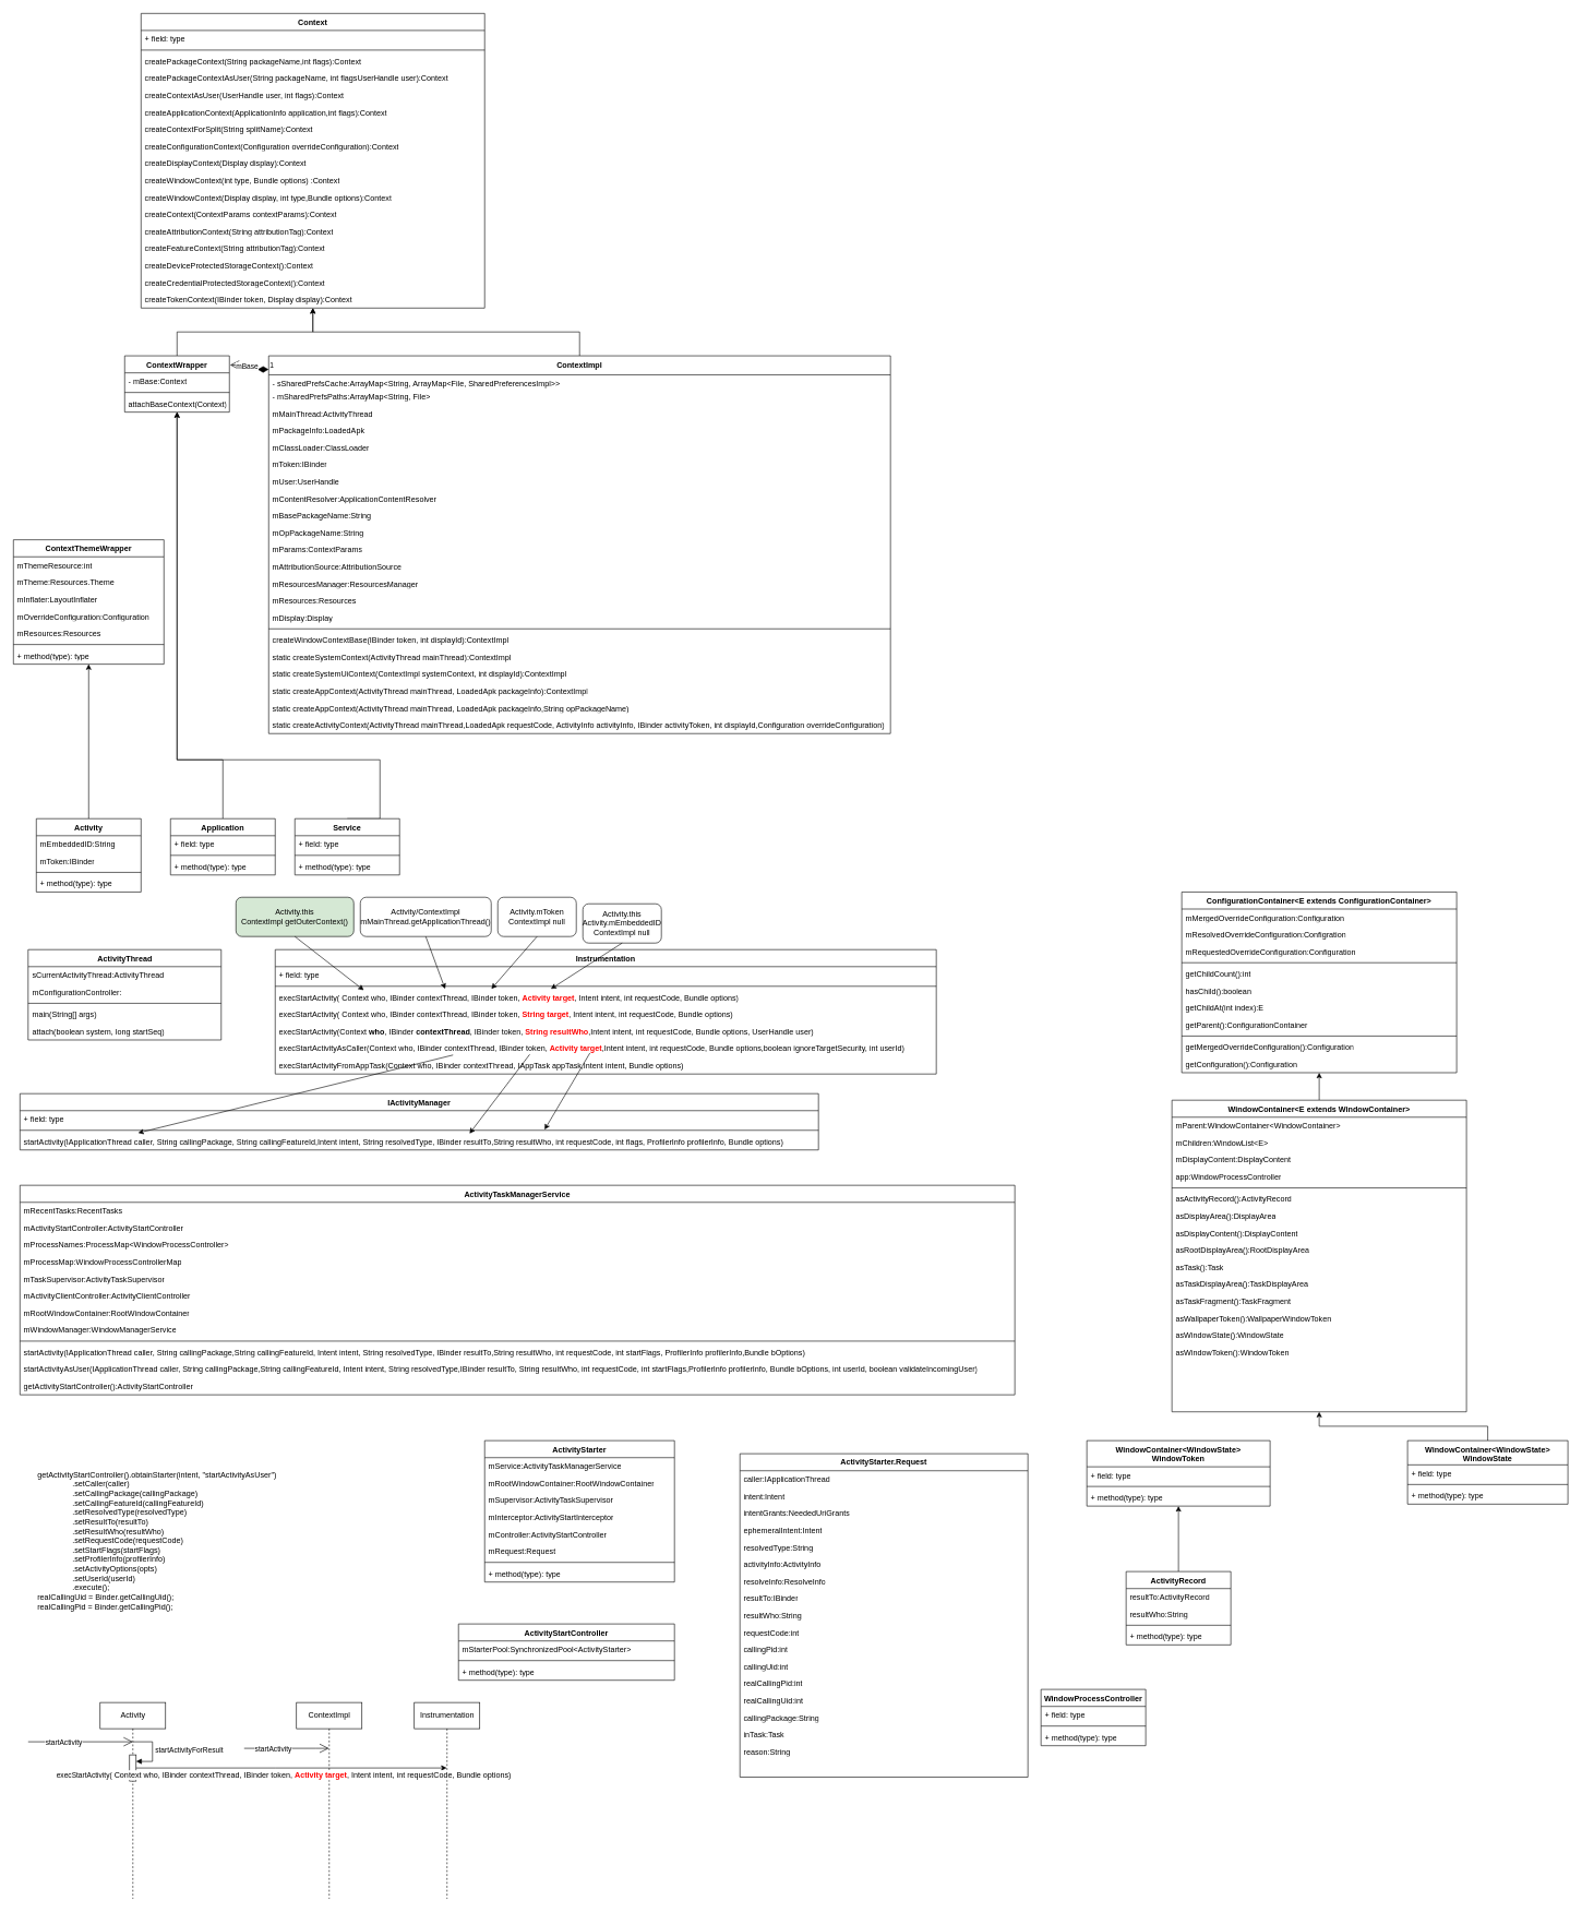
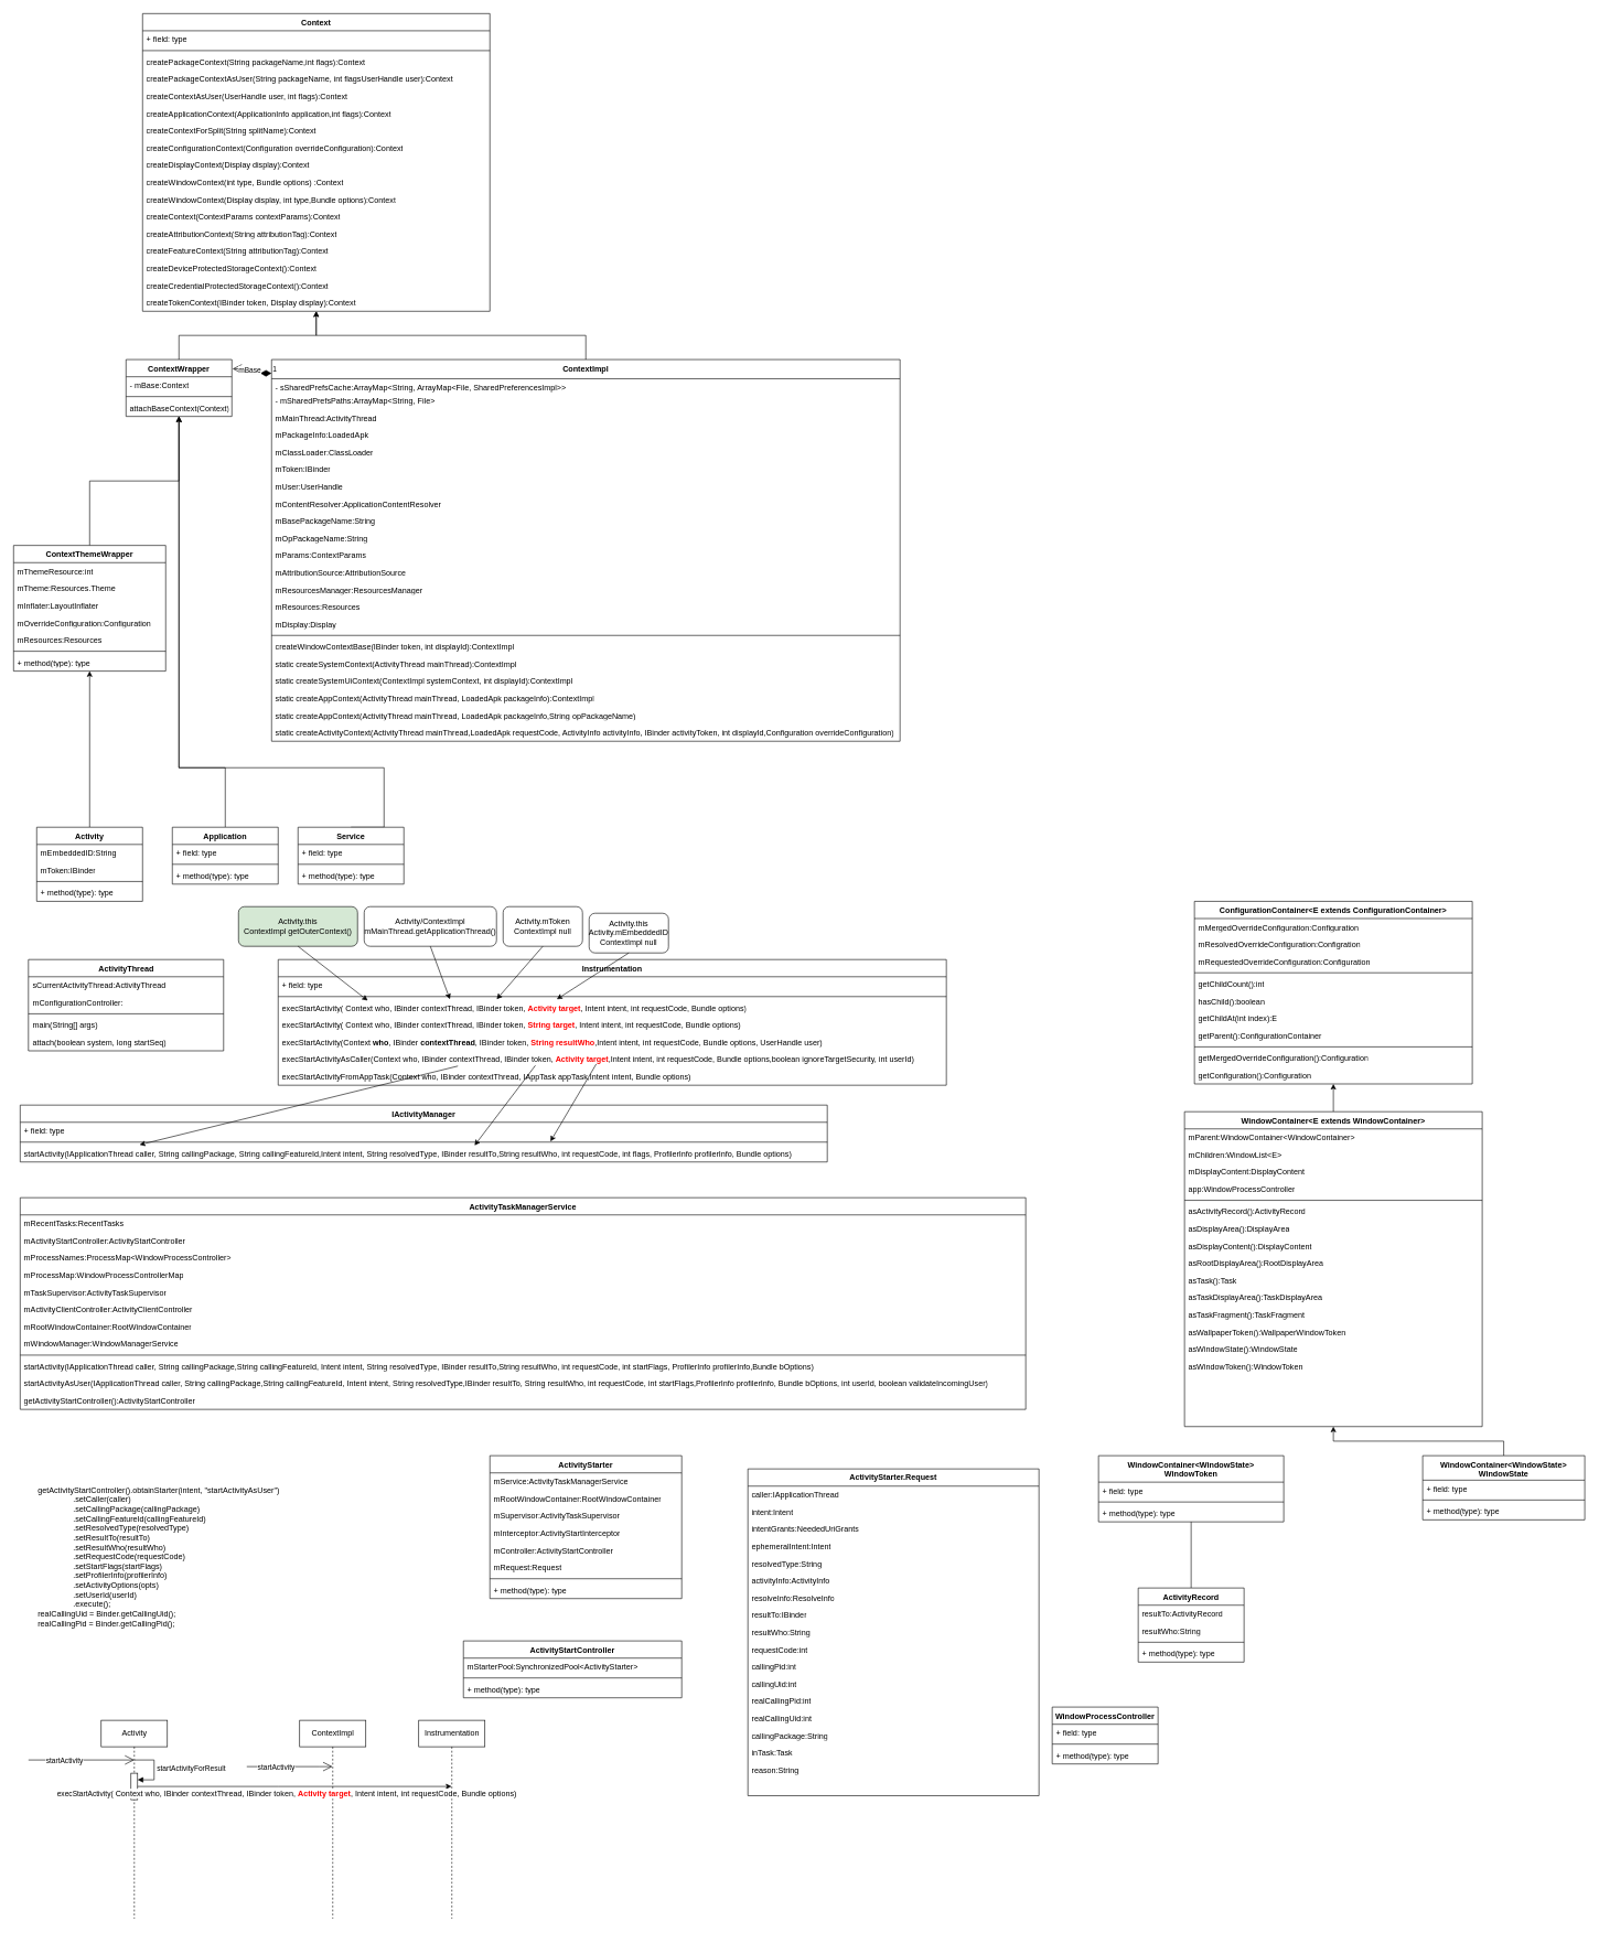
+ <mxCell id="25" style="edgeStyle=orthogonalEdgeStyle;rounded=0;orthogonalLoop=1;jettySize=auto;html=1;exitX=0.5;exitY=0;exitDx=0;exitDy=0;" parent="1" source="26" target="21" edge="1"><mxGeometry relative="1" as="geometry" /></mxCell>
- <mxCell id="154" style="edgeStyle=orthogonalEdgeStyle;rounded=0;orthogonalLoop=1;jettySize=auto;html=1;exitX=0.5;exitY=0;exitDx=0;exitDy=0;" parent="1" source="155" target="160" edge="1"><mxGeometry relative="1" as="geometry" /></mxCell>
+ <mxCell id="154" style="edgeStyle=orthogonalEdgeStyle;rounded=0;orthogonalLoop=1;jettySize=auto;html=1;exitX=0.5;exitY=0;exitDx=0;exitDy=0;endArrow=none;" parent="1" source="155" target="160" edge="1"><mxGeometry relative="1" as="geometry" /></mxCell>
